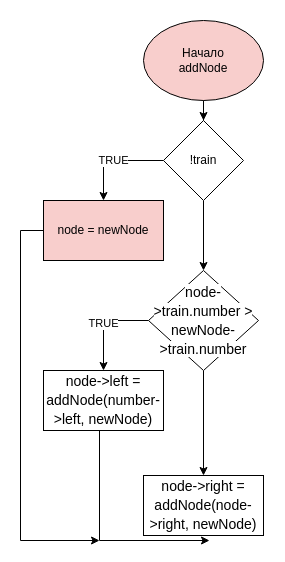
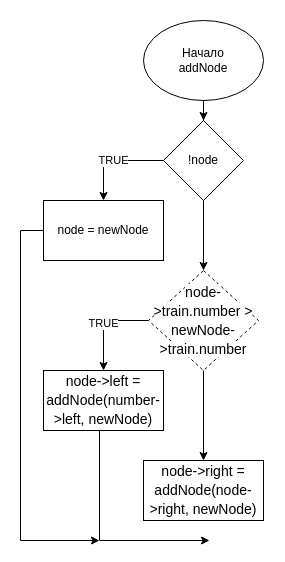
- <mxCell id="3" value="Начало&lt;br&gt;addNode" style="ellipse;whiteSpace=wrap;html=1;fillColor=#f8cecc;" vertex="1" parent="1"><mxGeometry x="143" y="20" width="120" height="80" as="geometry" /></mxCell>
+ <mxCell id="3" value="Начало&lt;br&gt;addNode" style="ellipse;whiteSpace=wrap;html=1;" vertex="1" parent="1"><mxGeometry x="143" y="20" width="120" height="80" as="geometry" /></mxCell>
- <mxCell id="6" value="!train" style="rhombus;whiteSpace=wrap;html=1;" vertex="1" parent="1"><mxGeometry x="163" y="120" width="80" height="80" as="geometry" /></mxCell>
+ <mxCell id="6" value="!node" style="rhombus;whiteSpace=wrap;html=1;" vertex="1" parent="1"><mxGeometry x="163" y="120" width="80" height="80" as="geometry" /></mxCell>
- <mxCell id="8" value="node = newNode" style="rounded=0;whiteSpace=wrap;html=1;fillColor=#f8cecc;" vertex="1" parent="1"><mxGeometry x="43" y="200" width="120" height="60" as="geometry" /></mxCell>
+ <mxCell id="8" value="node = newNode" style="rounded=0;whiteSpace=wrap;html=1;" vertex="1" parent="1"><mxGeometry x="43" y="200" width="120" height="60" as="geometry" /></mxCell>
- <mxCell id="11" value="&lt;div style=&quot;font-size: 14px; line-height: 19px;&quot;&gt;&lt;span style=&quot;background-color: rgb(255, 255, 255);&quot;&gt;node-&amp;gt;train.number &amp;gt; newNode-&amp;gt;train.number&lt;/span&gt;&lt;/div&gt;" style="rhombus;whiteSpace=wrap;html=1;" vertex="1" parent="1"><mxGeometry x="148" y="270" width="110" height="100" as="geometry" /></mxCell>
+ <mxCell id="11" value="&lt;div style=&quot;font-size: 14px; line-height: 19px;&quot;&gt;&lt;span style=&quot;background-color: rgb(255, 255, 255);&quot;&gt;node-&amp;gt;train.number &amp;gt; newNode-&amp;gt;train.number&lt;/span&gt;&lt;/div&gt;" style="rhombus;whiteSpace=wrap;html=1;dashed=1;" vertex="1" parent="1"><mxGeometry x="148" y="270" width="110" height="100" as="geometry" /></mxCell>
- <mxCell id="14" value="&lt;div style=&quot;font-size: 14px; line-height: 19px;&quot;&gt;&lt;span style=&quot;background-color: rgb(255, 255, 255);&quot;&gt;node-&amp;gt;right = addNode(node-&amp;gt;right, newNode)&lt;/span&gt;&lt;/div&gt;" style="rounded=0;whiteSpace=wrap;html=1;" vertex="1" parent="1"><mxGeometry x="143" y="475" width="120" height="60" as="geometry" /></mxCell>
+ <mxCell id="14" value="&lt;div style=&quot;font-size: 14px; line-height: 19px;&quot;&gt;&lt;span style=&quot;background-color: rgb(255, 255, 255);&quot;&gt;node-&amp;gt;right = addNode(node-&amp;gt;right, newNode)&lt;/span&gt;&lt;/div&gt;" style="rounded=0;whiteSpace=wrap;html=1;" vertex="1" parent="1"><mxGeometry x="143" y="460" width="120" height="60" as="geometry" /></mxCell>
